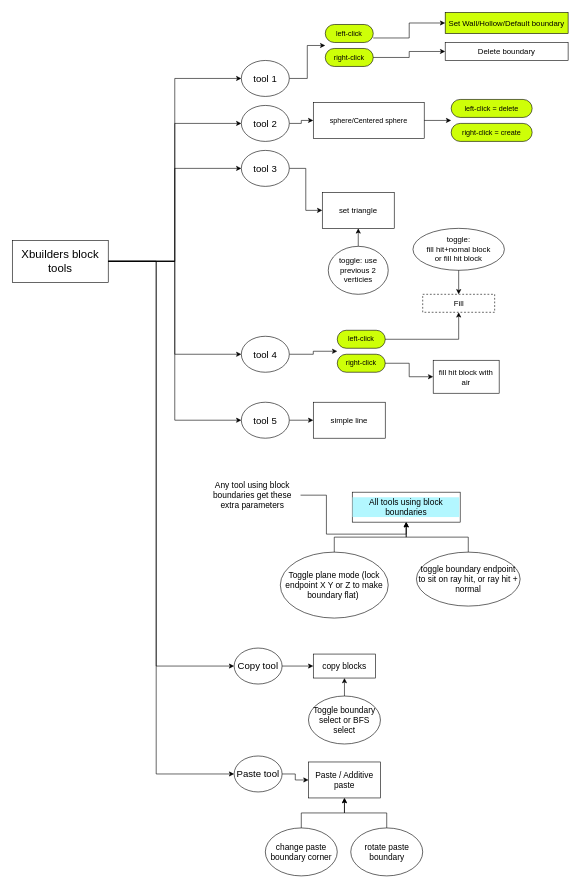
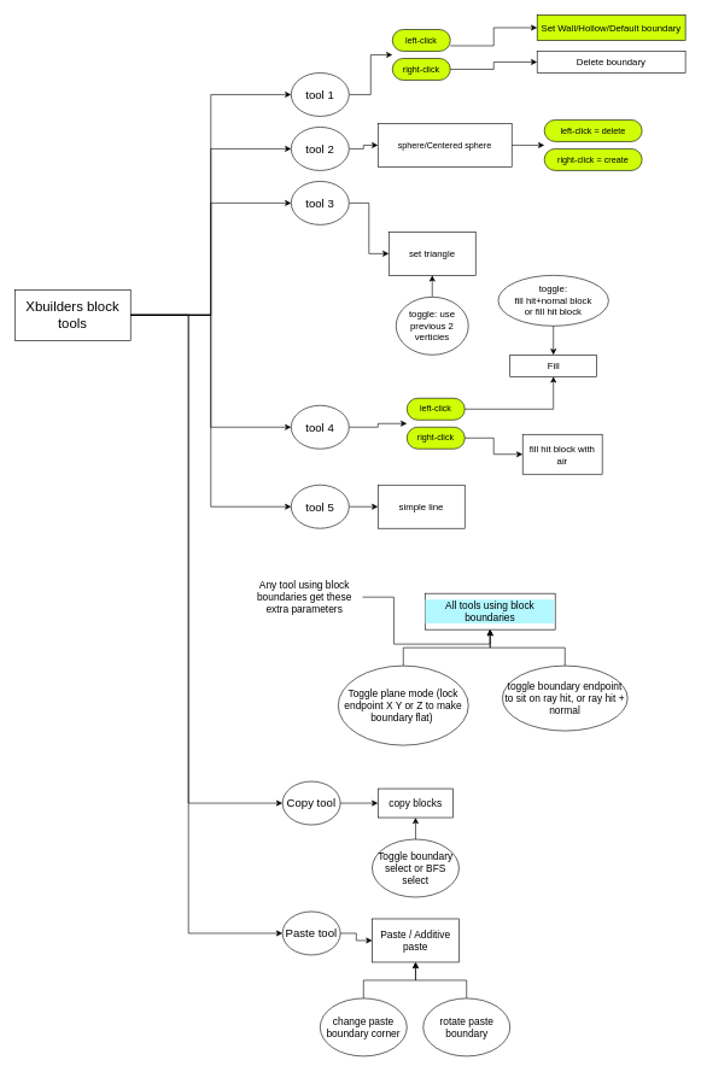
- <mxCell id="29" value="Fill" style="rounded=0;whiteSpace=wrap;html=1;labelBackgroundColor=none;fontSize=13;fillColor=none;dashed=1;" vertex="1" parent="1"><mxGeometry x="704.5" y="490" width="120" height="30" as="geometry" /></mxCell>
+ <mxCell id="29" value="Fill" style="rounded=0;whiteSpace=wrap;html=1;labelBackgroundColor=none;fontSize=13;fillColor=none;" vertex="1" parent="1"><mxGeometry x="704.5" y="490" width="120" height="30" as="geometry" /></mxCell>
